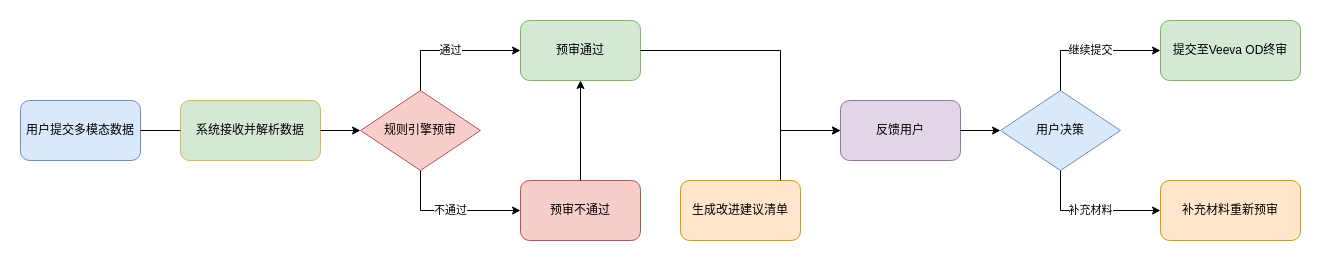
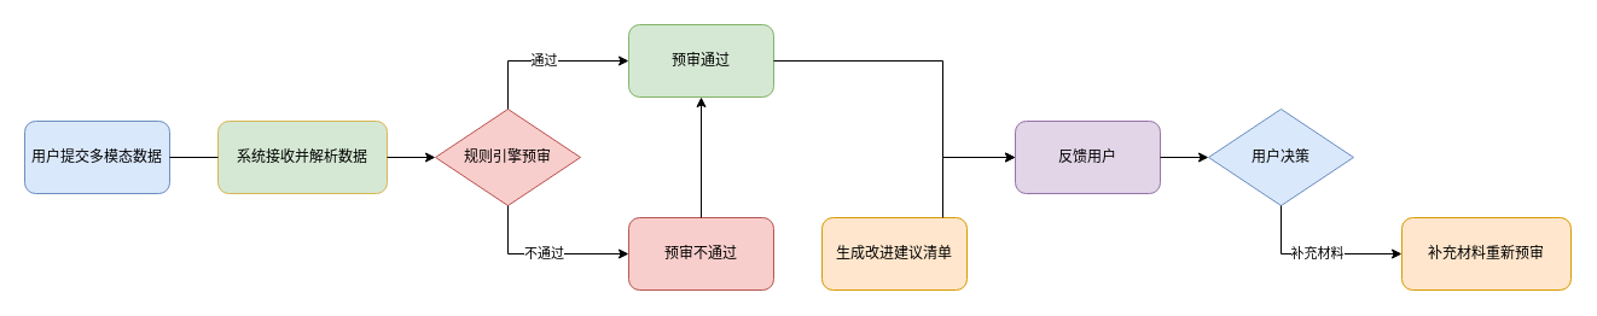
- <mxCell id="20" value="继续提交" style="edgeStyle=orthogonalEdgeStyle;rounded=0;orthogonalLoop=1;jettySize=auto;html=1;" edge="1" parent="1" source="9" target="10"><mxGeometry relative="1" as="geometry"><Array as="points"><mxPoint x="1060" y="50" /></Array></mxGeometry></mxCell>
- <mxCell id="10" value="提交至Veeva OD终审" style="rounded=1;whiteSpace=wrap;html=1;fillColor=#d5e8d4;strokeColor=#82b366;" vertex="1" parent="1"><mxGeometry x="1160" y="20" width="140" height="60" as="geometry" /></mxCell>
